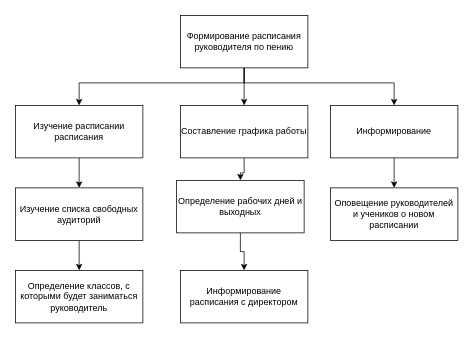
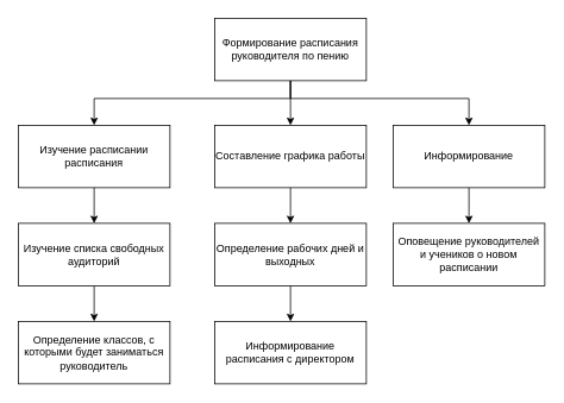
- <mxCell id="15" value="Определение рабочих дней и выходных" style="rounded=0;whiteSpace=wrap;html=1;" vertex="1" parent="1"><mxGeometry x="235" y="240" width="170" height="70" as="geometry" /></mxCell>
+ <mxCell id="15" value="Определение рабочих дней и выходных" style="rounded=0;whiteSpace=wrap;html=1;" vertex="1" parent="1"><mxGeometry x="240" y="250" width="170" height="70" as="geometry" /></mxCell>
